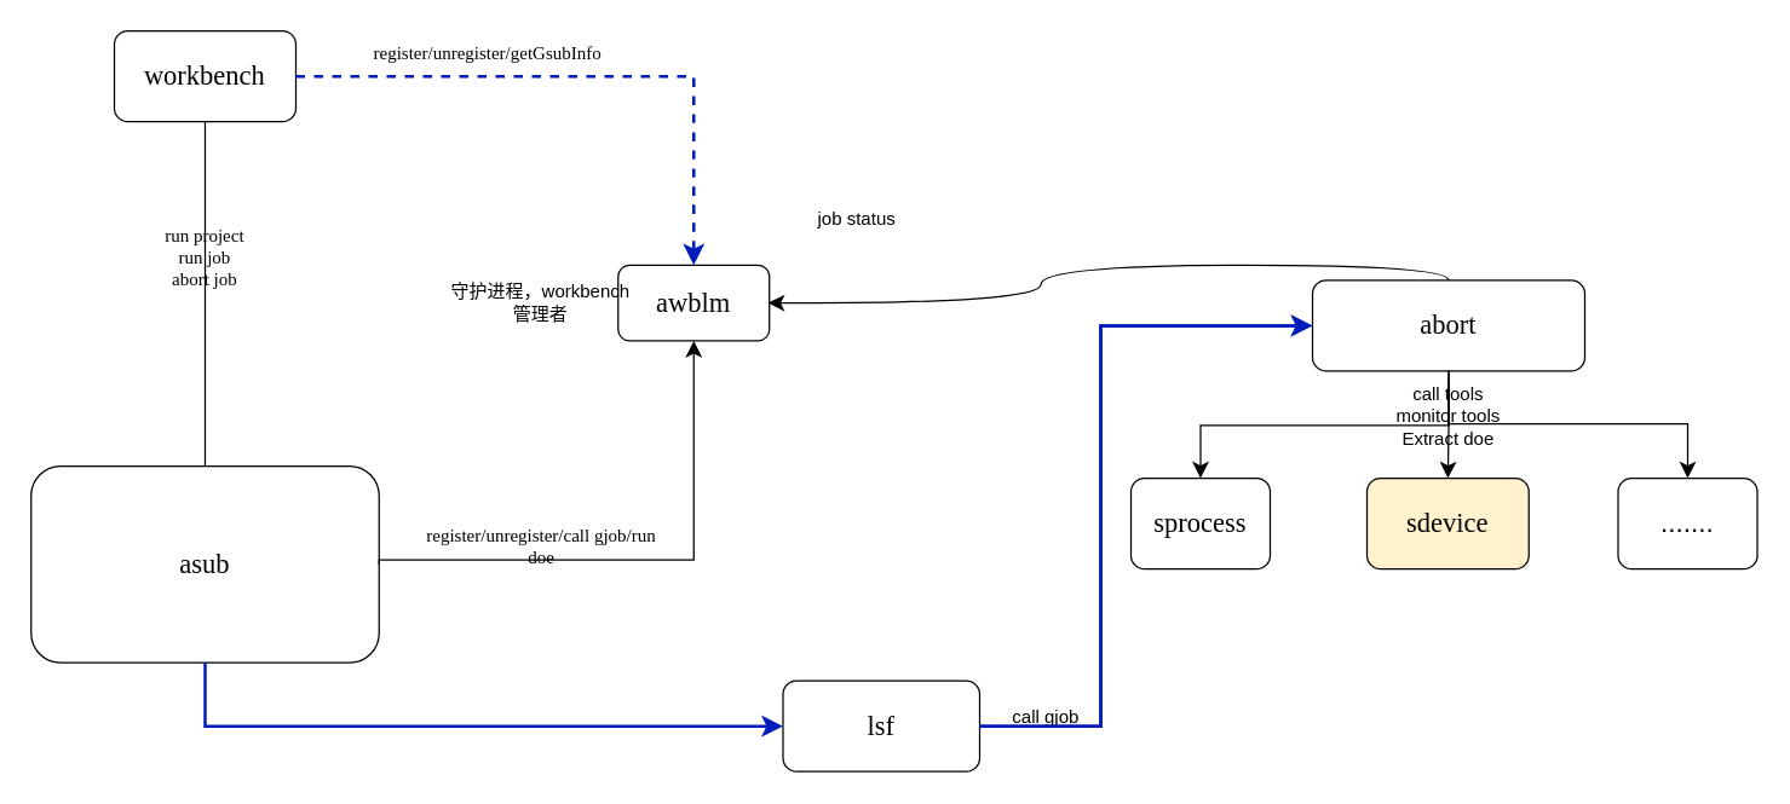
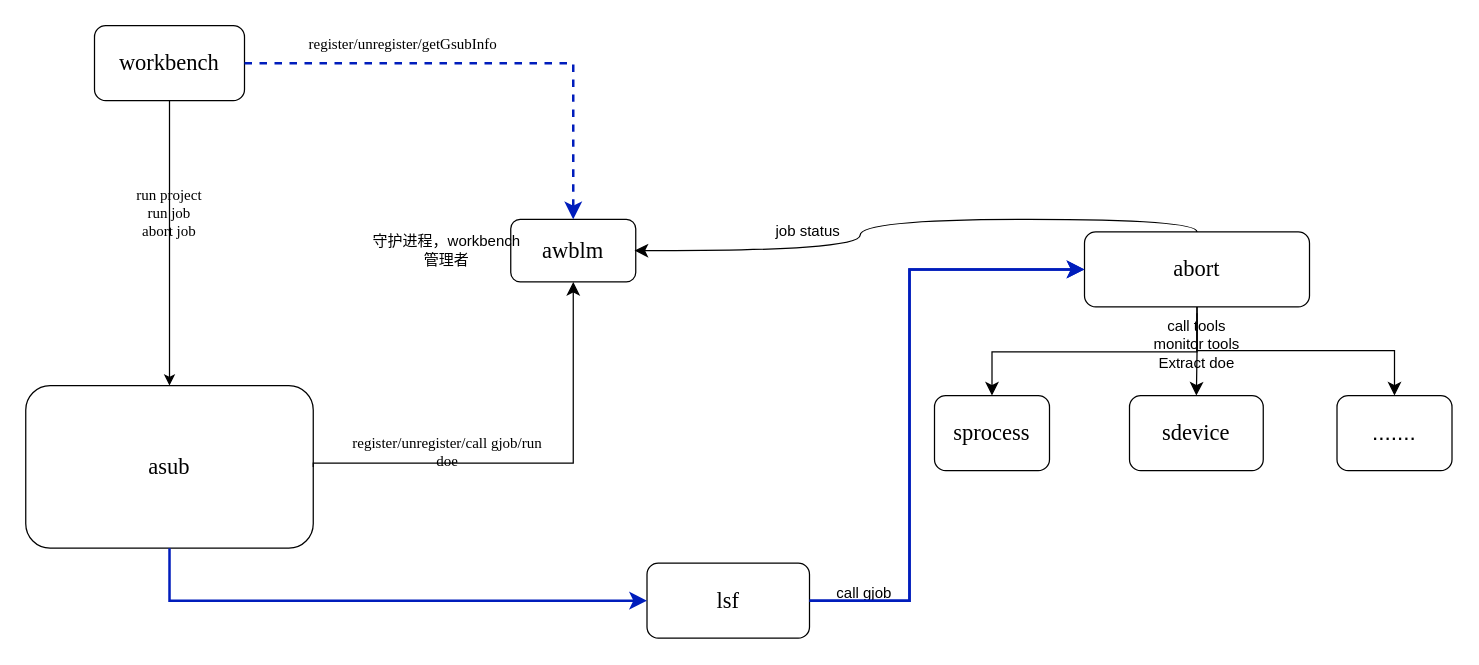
- <mxCell id="27" value="job status" style="text;strokeColor=none;align=center;fillColor=none;html=1;verticalAlign=middle;whiteSpace=wrap;rounded=0;" parent="1" vertex="1"><mxGeometry x="501" y="130" width="130" height="30" as="geometry" /></mxCell>
+ <mxCell id="27" value="job status" style="text;strokeColor=none;align=center;fillColor=none;html=1;verticalAlign=middle;whiteSpace=wrap;rounded=0;" parent="1" vertex="1"><mxGeometry x="581" y="170" width="130" height="30" as="geometry" /></mxCell>
- <mxCell id="2" style="edgeStyle=orthogonalEdgeStyle;rounded=0;orthogonalLoop=1;jettySize=auto;html=1;exitX=0.5;exitY=1;exitDx=0;exitDy=0;entryX=0.5;entryY=0;entryDx=0;entryDy=0;endArrow=none;" parent="1" source="3" target="4" edge="1"><mxGeometry relative="1" as="geometry" /></mxCell>
+ <mxCell id="2" style="edgeStyle=orthogonalEdgeStyle;rounded=0;orthogonalLoop=1;jettySize=auto;html=1;exitX=0.5;exitY=1;exitDx=0;exitDy=0;entryX=0.5;entryY=0;entryDx=0;entryDy=0;" parent="1" source="3" target="4" edge="1"><mxGeometry relative="1" as="geometry" /></mxCell>
- <mxCell id="16" value="&lt;span style=&quot;font-size: 18px;&quot;&gt;&lt;font face=&quot;Times New Roman&quot;&gt;sdevice&lt;/font&gt;&lt;/span&gt;" style="rounded=1;whiteSpace=wrap;html=1;fillColor=#fff2cc;" parent="1" vertex="1"><mxGeometry x="903" y="316" width="107" height="60" as="geometry" /></mxCell>
+ <mxCell id="16" value="&lt;span style=&quot;font-size: 18px;&quot;&gt;&lt;font face=&quot;Times New Roman&quot;&gt;sdevice&lt;/font&gt;&lt;/span&gt;" style="rounded=1;whiteSpace=wrap;html=1;" parent="1" vertex="1"><mxGeometry x="903" y="316" width="107" height="60" as="geometry" /></mxCell>
